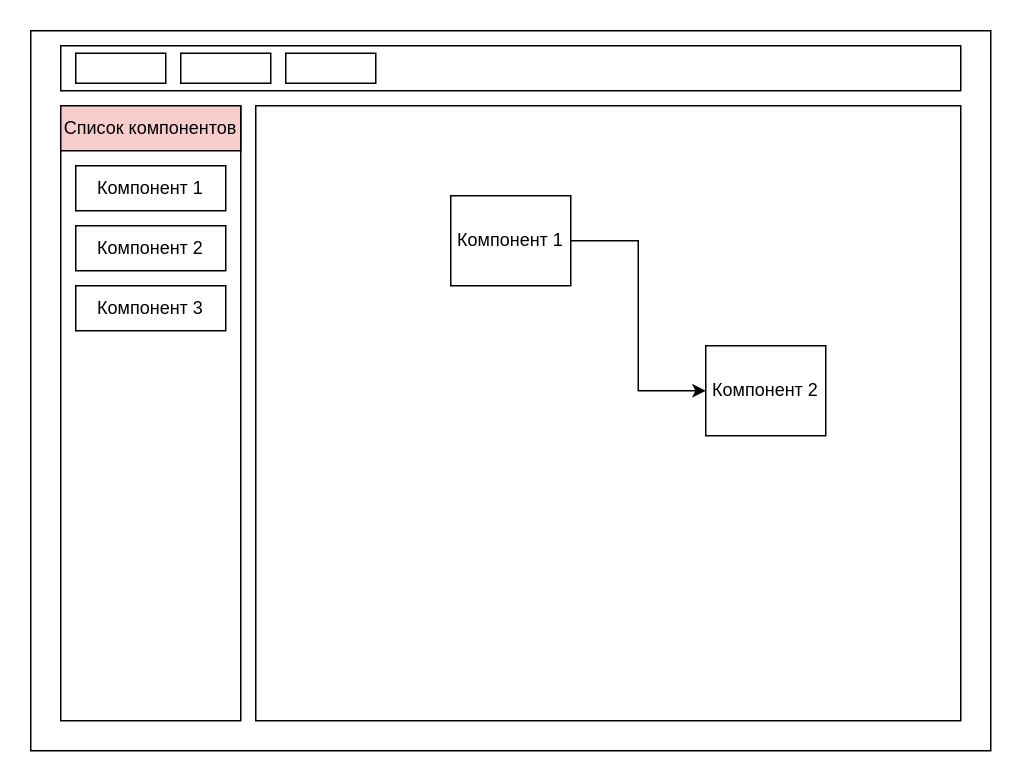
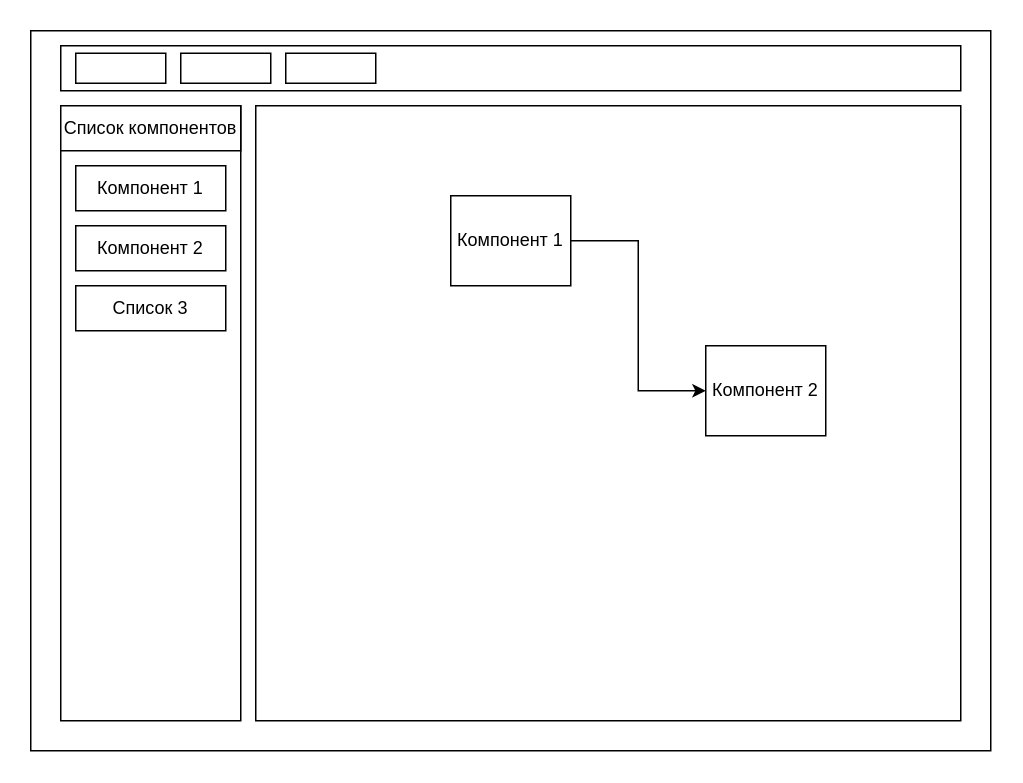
- <mxCell id="8" value="Список компонентов" style="rounded=0;whiteSpace=wrap;html=1;fillColor=#f8cecc;" vertex="1" parent="1"><mxGeometry x="40" y="70" width="120" height="30" as="geometry" /></mxCell>
+ <mxCell id="8" value="Список компонентов" style="rounded=0;whiteSpace=wrap;html=1;" vertex="1" parent="1"><mxGeometry x="40" y="70" width="120" height="30" as="geometry" /></mxCell>
- <mxCell id="11" value="Компонент 3" style="rounded=0;whiteSpace=wrap;html=1;" vertex="1" parent="1"><mxGeometry x="50" y="190" width="100" height="30" as="geometry" /></mxCell>
+ <mxCell id="11" value="Список 3" style="rounded=0;whiteSpace=wrap;html=1;" vertex="1" parent="1"><mxGeometry x="50" y="190" width="100" height="30" as="geometry" /></mxCell>
